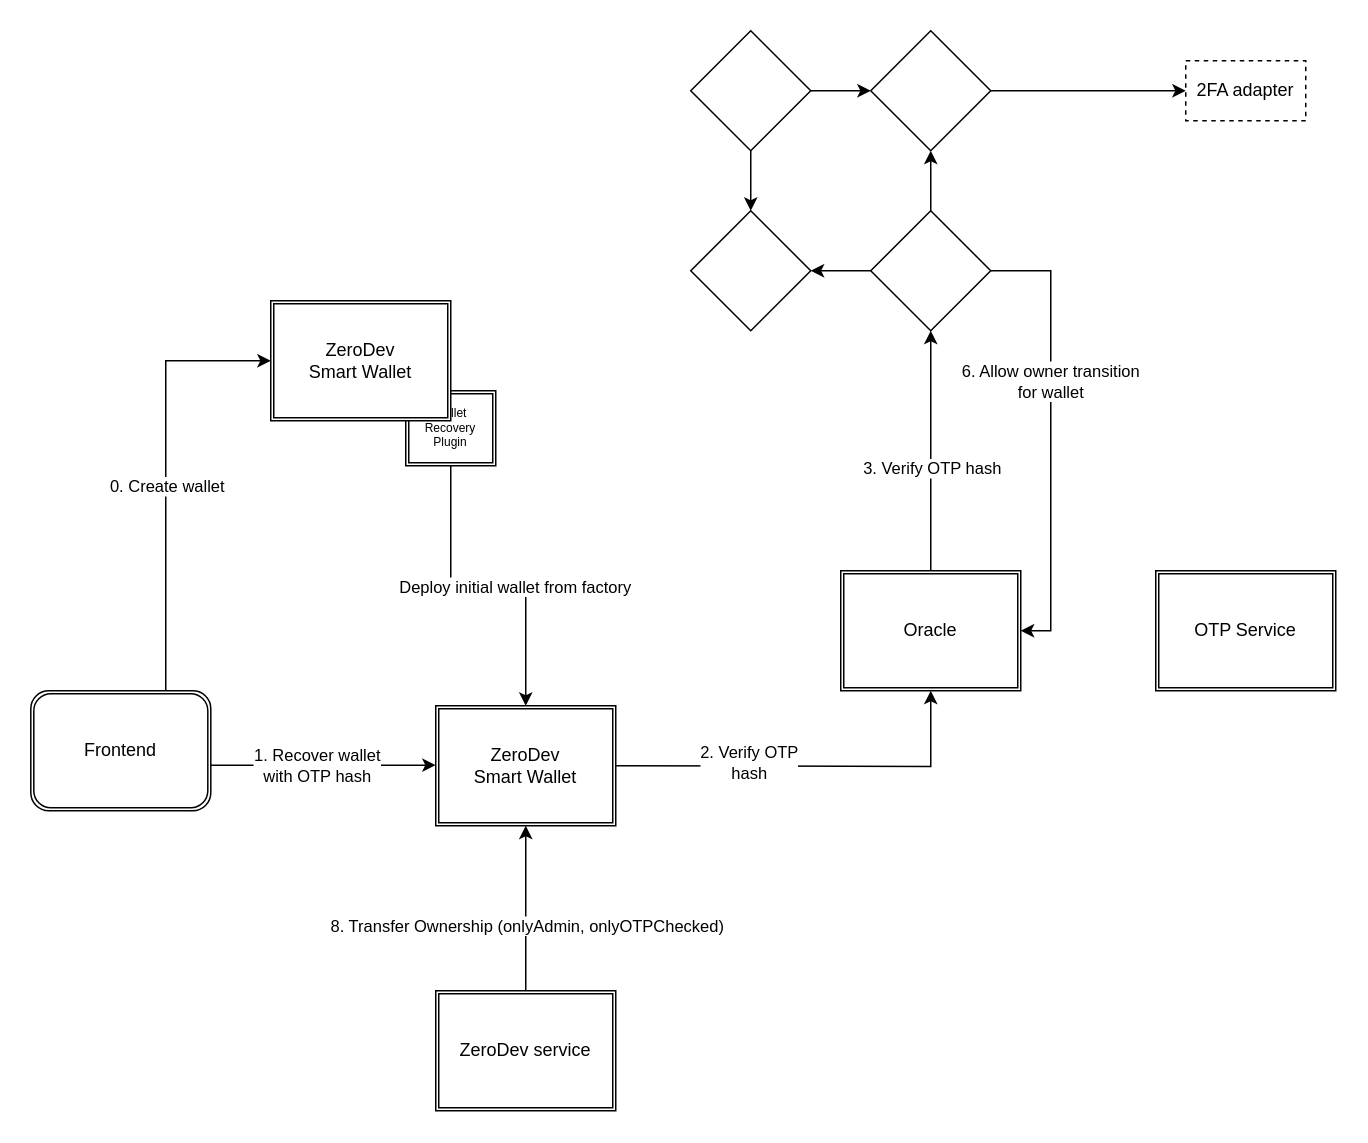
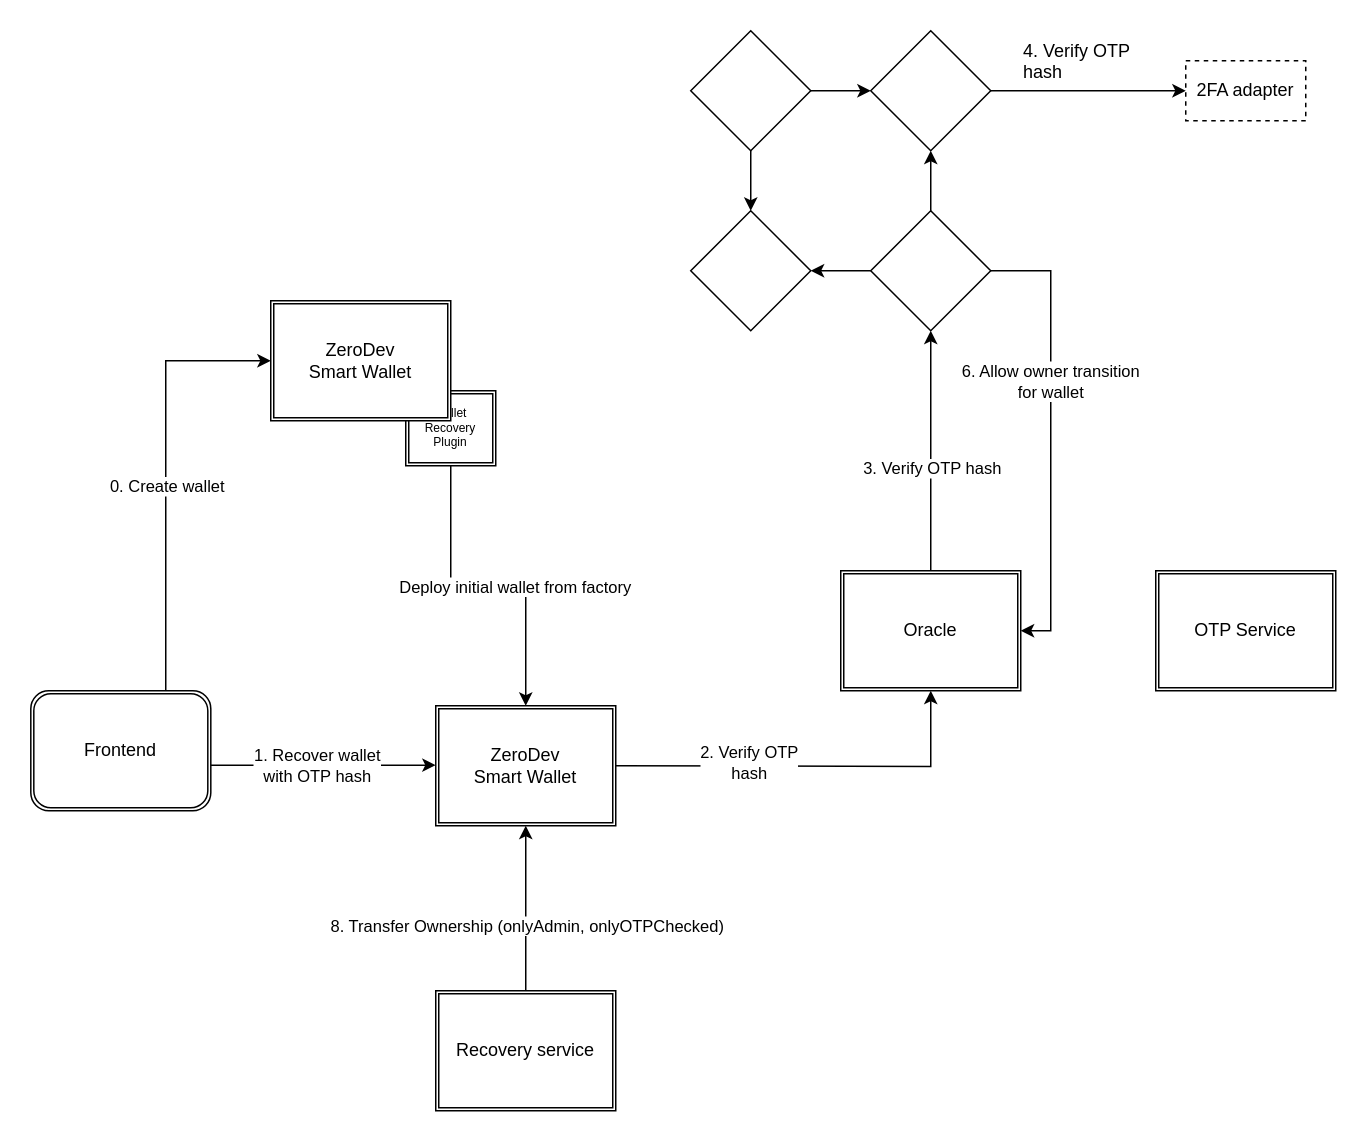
+ <mxCell id="13" value="4. Verify OTP hash" style="text;whiteSpace=wrap;html=1;" vertex="1" parent="1"><mxGeometry x="680" y="20" width="90" height="30" as="geometry" /></mxCell>
- <mxCell id="25" value="&lt;div&gt;ZeroDev service&lt;br&gt;&lt;/div&gt;" style="shape=ext;double=1;rounded=0;whiteSpace=wrap;html=1;" vertex="1" parent="1"><mxGeometry x="290" y="660" width="120" height="80" as="geometry" /></mxCell>
+ <mxCell id="25" value="&lt;div&gt;Recovery service&lt;br&gt;&lt;/div&gt;" style="shape=ext;double=1;rounded=0;whiteSpace=wrap;html=1;" vertex="1" parent="1"><mxGeometry x="290" y="660" width="120" height="80" as="geometry" /></mxCell>
